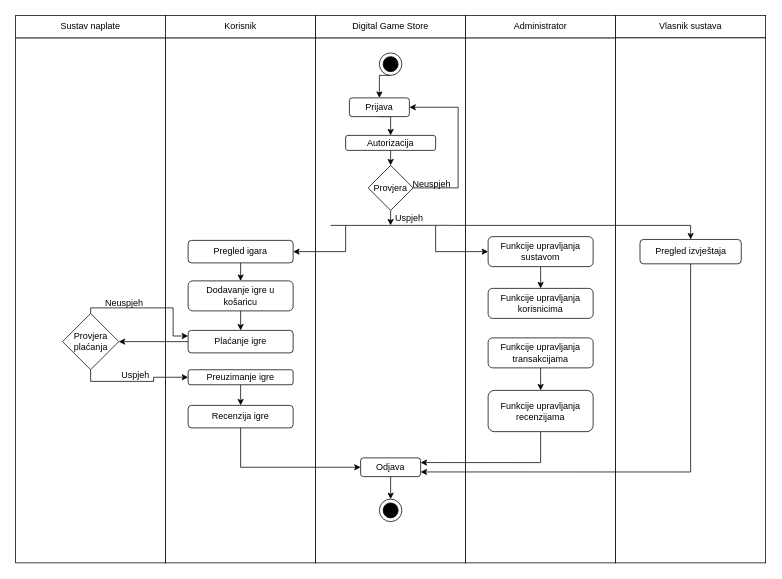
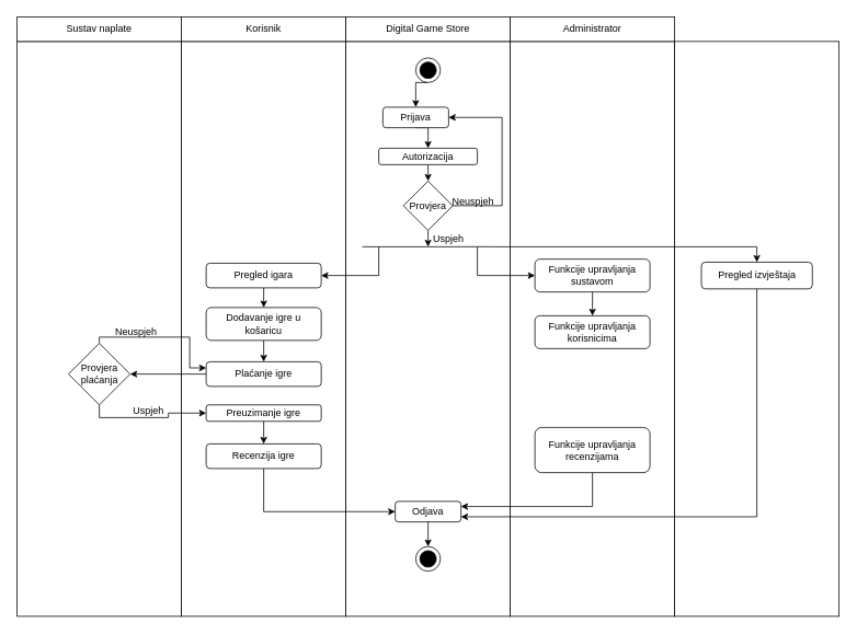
- <mxCell id="19" value="Vlasnik sustava" style="rounded=0;whiteSpace=wrap;html=1;" vertex="1" parent="1"><mxGeometry x="820" y="20" width="200" height="30" as="geometry" /></mxCell>
- <mxCell id="45" value="Funkcije upravljanja transakcijama" style="rounded=1;whiteSpace=wrap;html=1;" vertex="1" parent="1"><mxGeometry x="650" y="450" width="140" height="40" as="geometry" /></mxCell>
- <mxCell id="44" style="edgeStyle=orthogonalEdgeStyle;rounded=0;orthogonalLoop=1;jettySize=auto;html=1;exitX=0.5;exitY=1;exitDx=0;exitDy=0;entryX=0.5;entryY=0;entryDx=0;entryDy=0;" edge="1" parent="1" source="45" target="47"><mxGeometry relative="1" as="geometry" /></mxCell>
